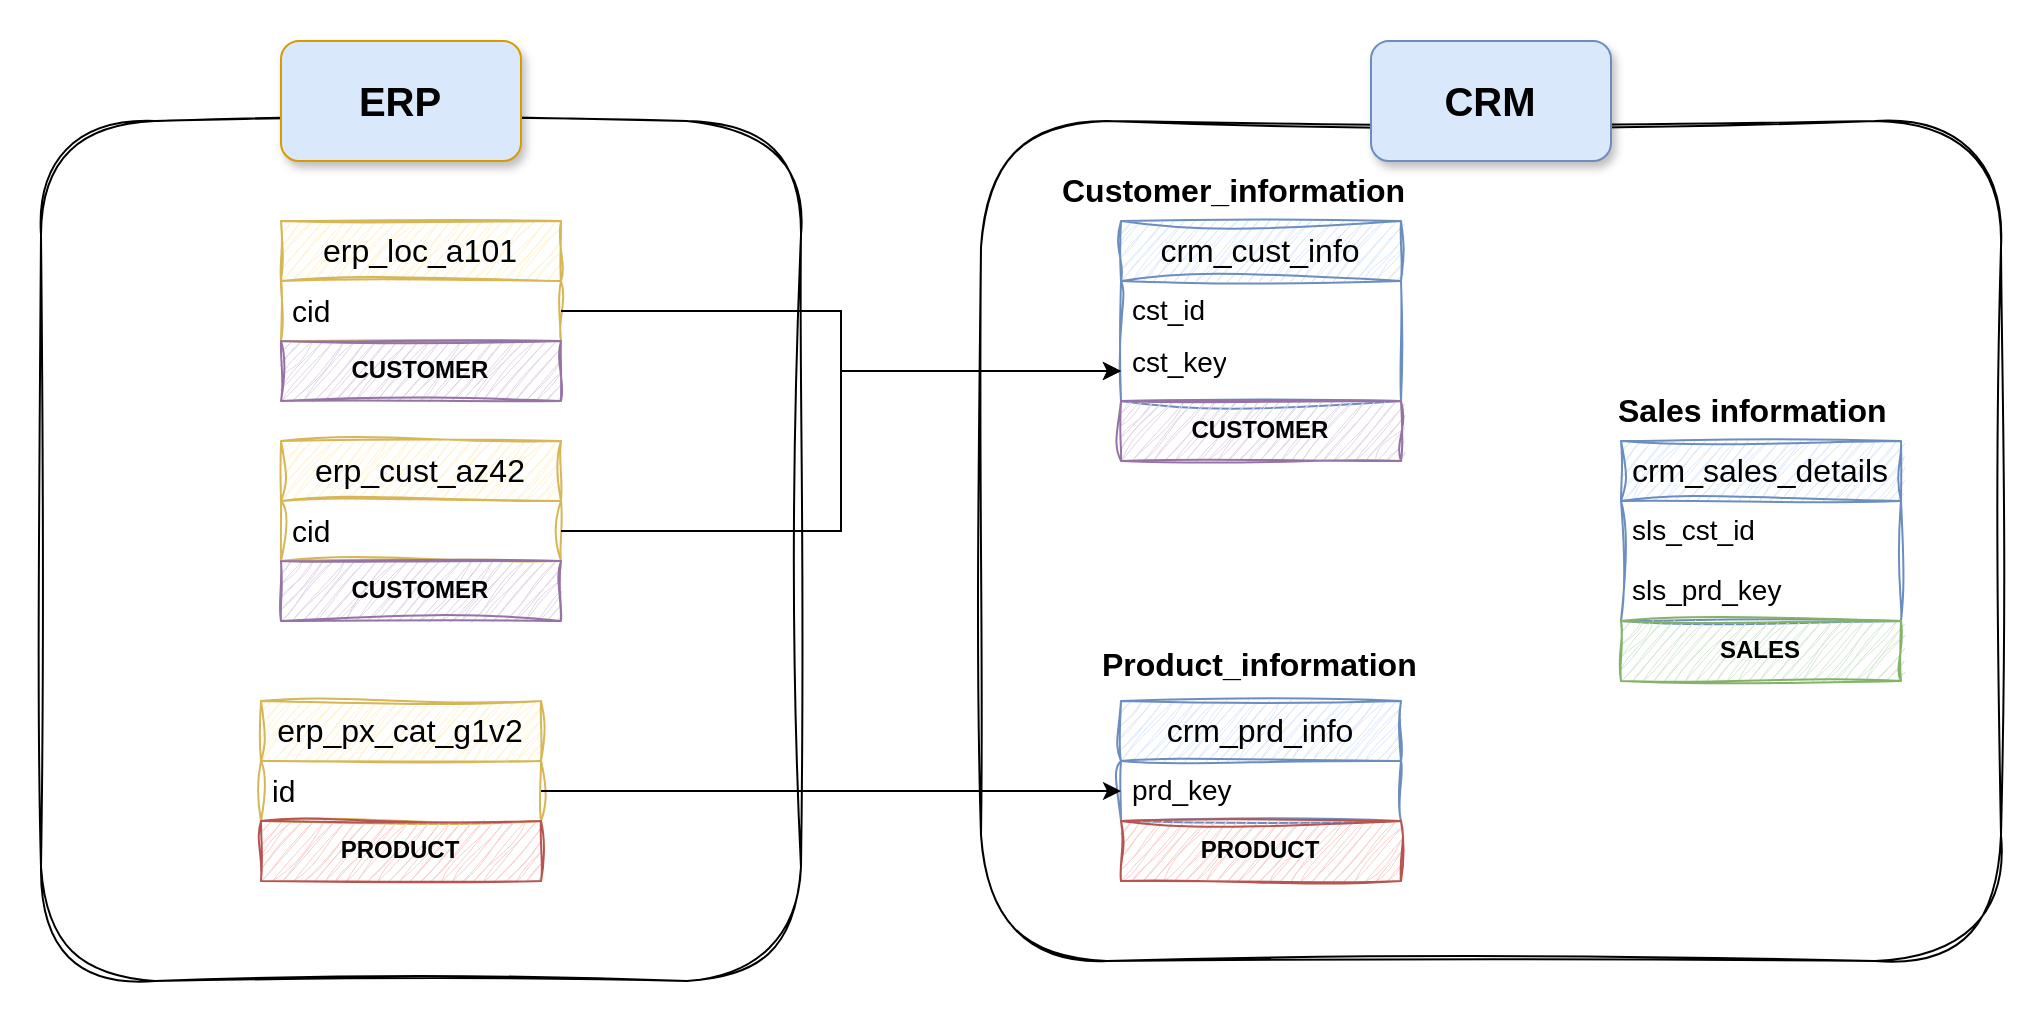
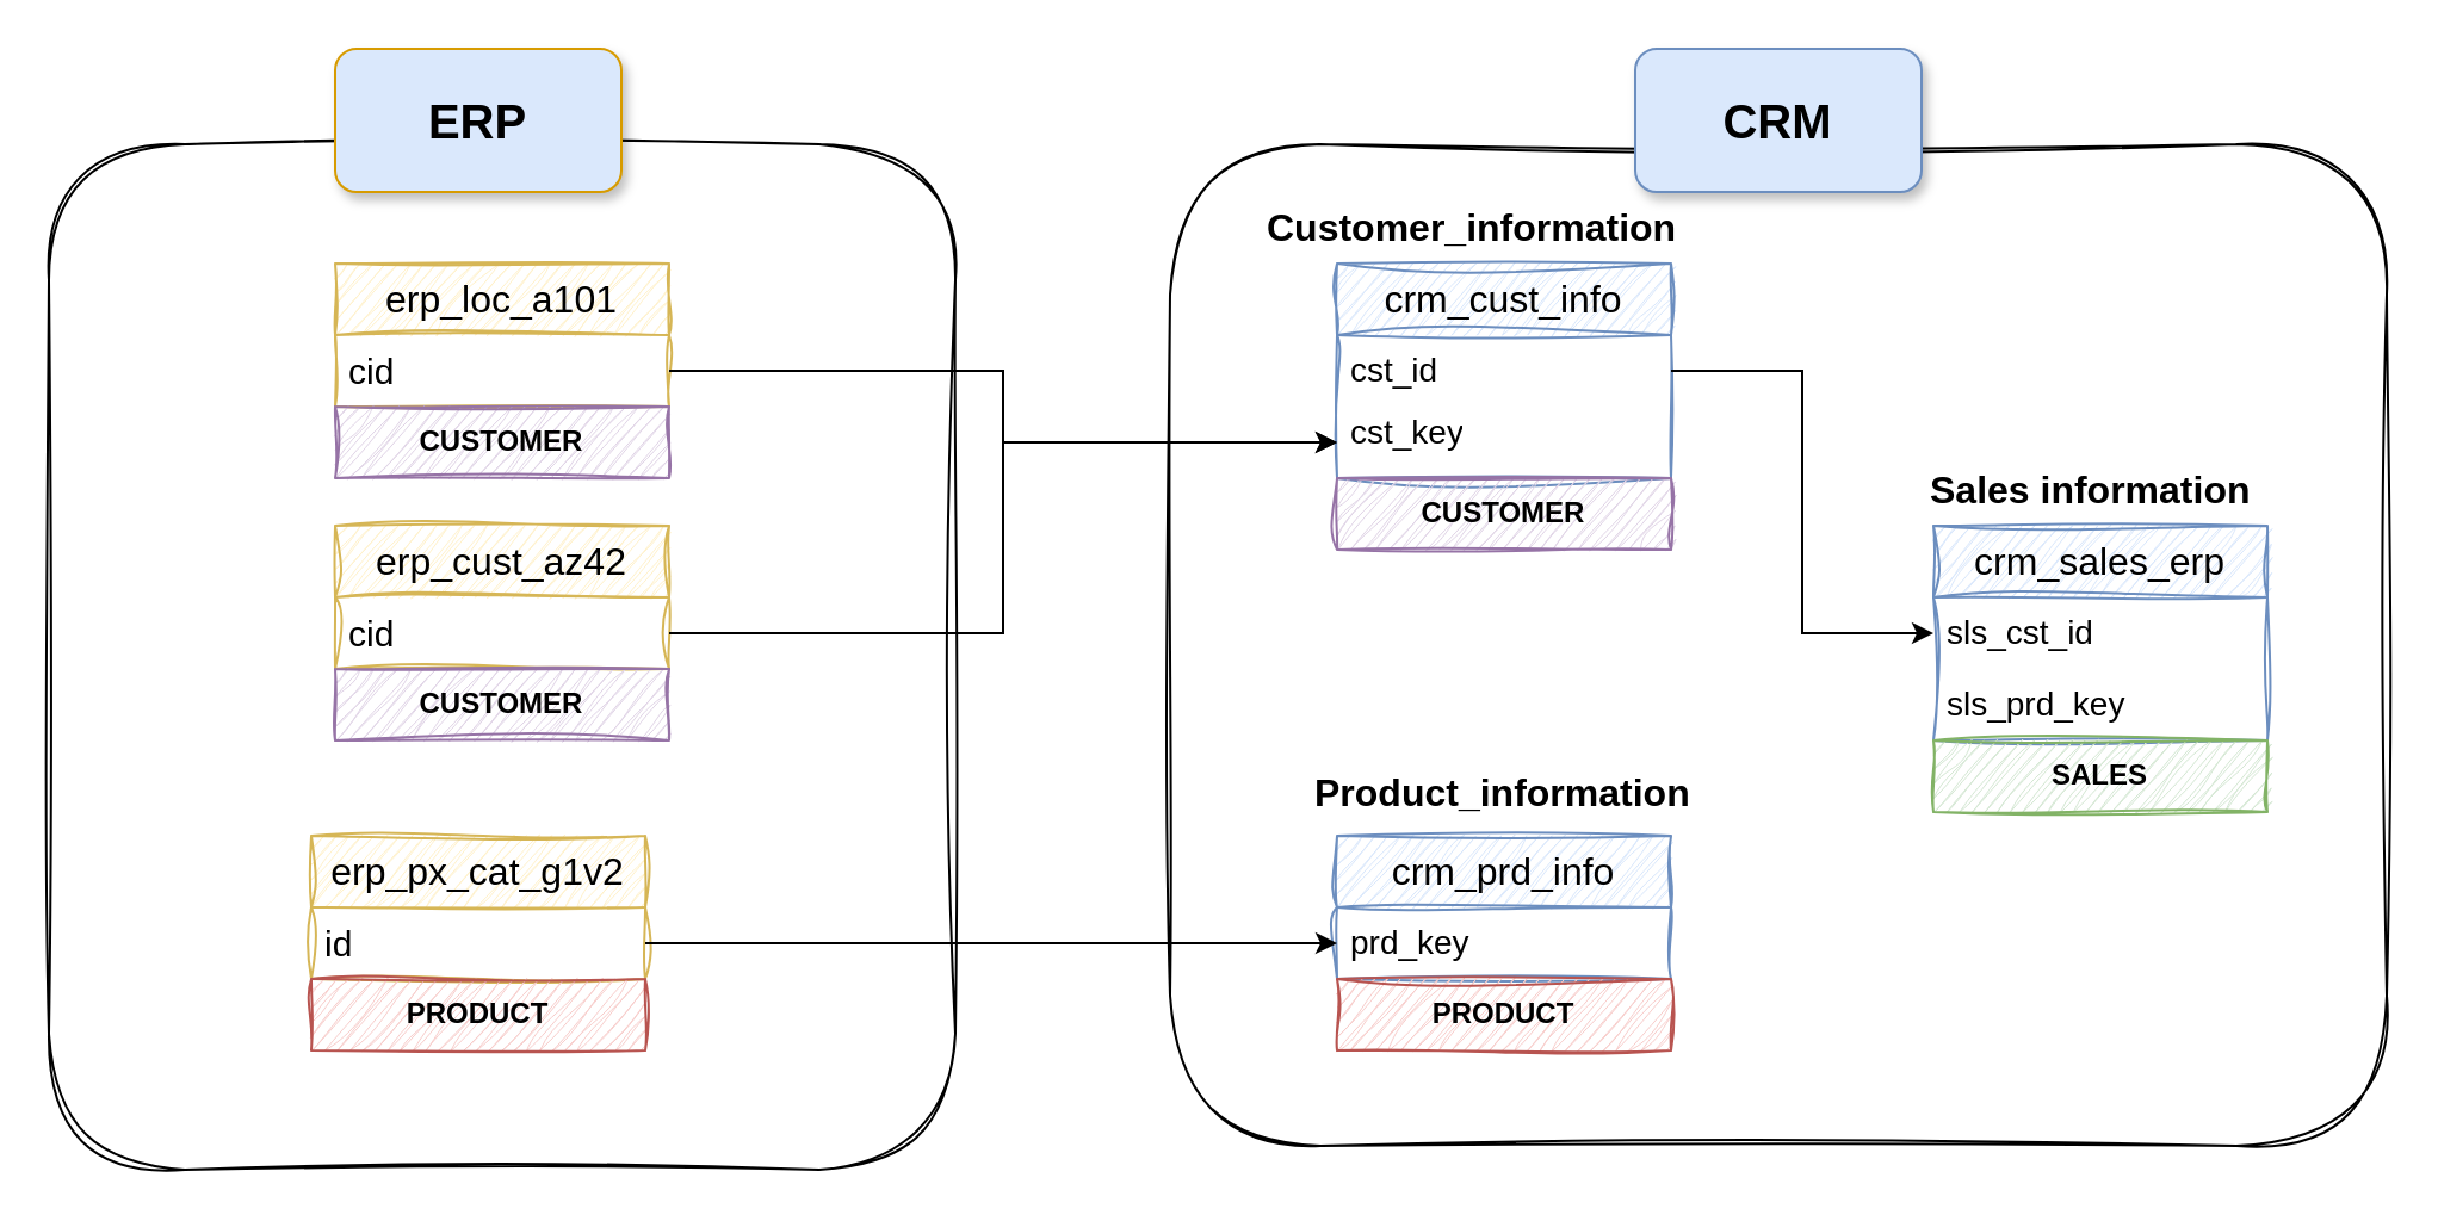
+ <mxCell id="12" style="edgeStyle=orthogonalEdgeStyle;rounded=0;orthogonalLoop=1;jettySize=auto;html=1;exitX=1;exitY=0.5;exitDx=0;exitDy=0;entryX=0;entryY=0.5;entryDx=0;entryDy=0;" edge="1" parent="1" source="3" target="10"><mxGeometry relative="1" as="geometry" /></mxCell>
- <mxCell id="9" value="&lt;span style=&quot;font-size: 16px;&quot;&gt;crm_sales_details&lt;/span&gt;" style="swimlane;fontStyle=0;childLayout=stackLayout;horizontal=1;startSize=30;horizontalStack=0;resizeParent=1;resizeParentMax=0;resizeLast=0;collapsible=1;marginBottom=0;whiteSpace=wrap;html=1;sketch=1;curveFitting=1;jiggle=2;fillColor=#dae8fc;strokeColor=#6c8ebf;" vertex="1" parent="1"><mxGeometry x="810" y="220" width="140" height="90" as="geometry"><mxRectangle x="190" y="110" width="140" height="30" as="alternateBounds" /></mxGeometry></mxCell>
+ <mxCell id="9" value="&lt;span style=&quot;font-size: 16px;&quot;&gt;crm_sales_erp&lt;/span&gt;" style="swimlane;fontStyle=0;childLayout=stackLayout;horizontal=1;startSize=30;horizontalStack=0;resizeParent=1;resizeParentMax=0;resizeLast=0;collapsible=1;marginBottom=0;whiteSpace=wrap;html=1;sketch=1;curveFitting=1;jiggle=2;fillColor=#dae8fc;strokeColor=#6c8ebf;" vertex="1" parent="1"><mxGeometry x="810" y="220" width="140" height="90" as="geometry"><mxRectangle x="190" y="110" width="140" height="30" as="alternateBounds" /></mxGeometry></mxCell>
